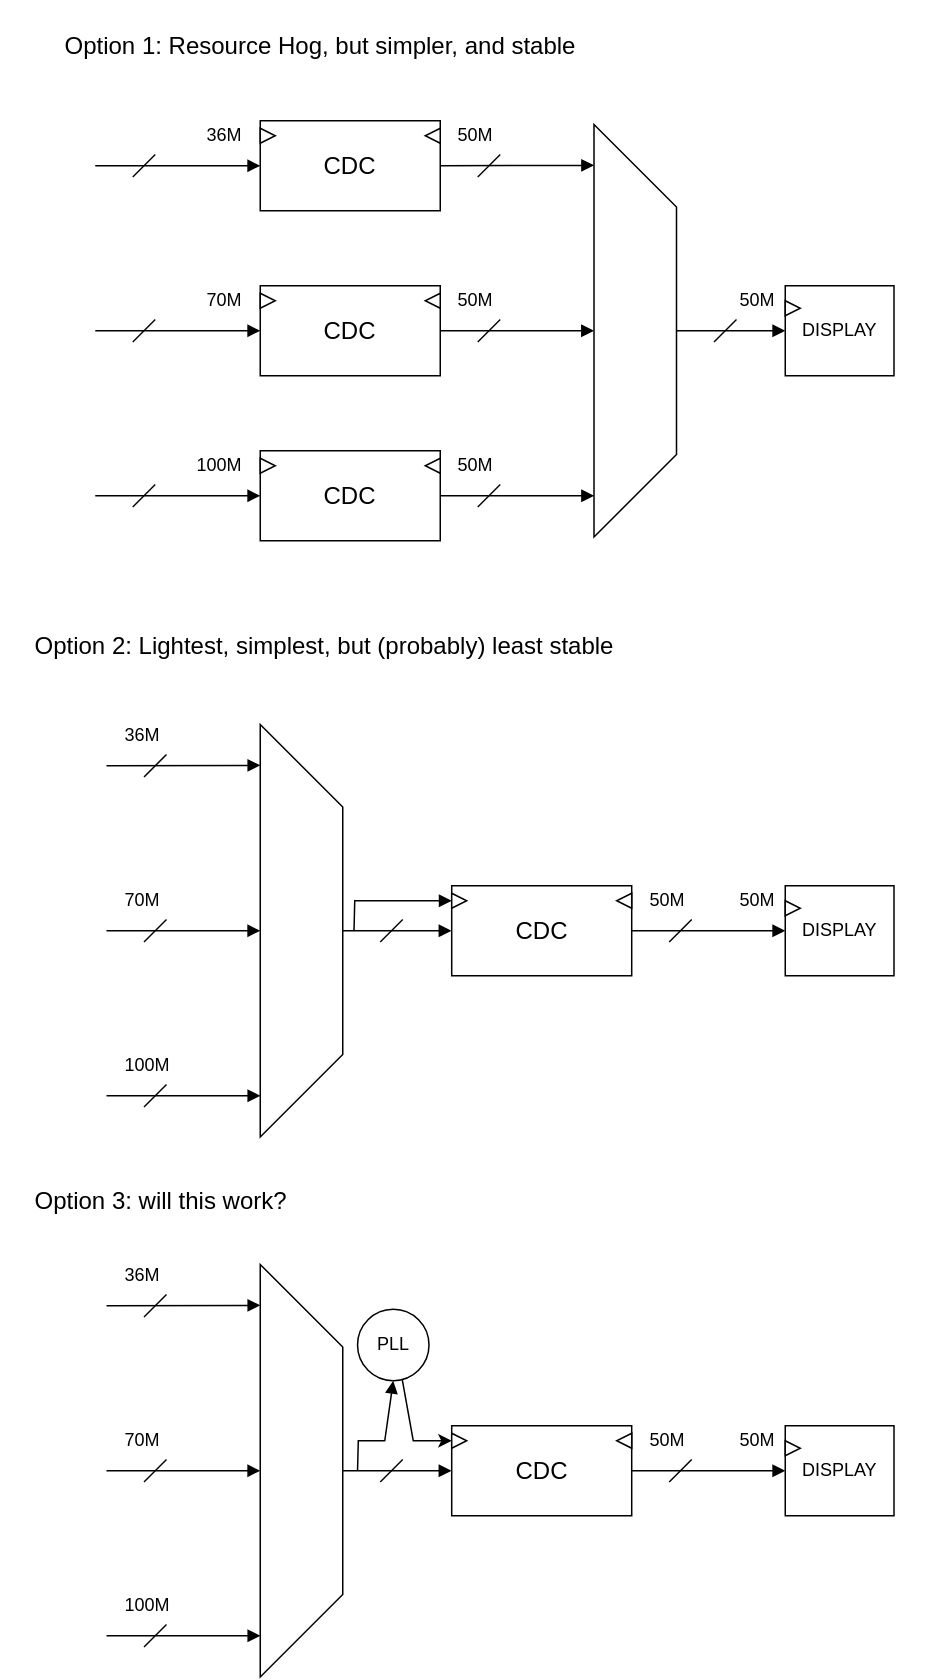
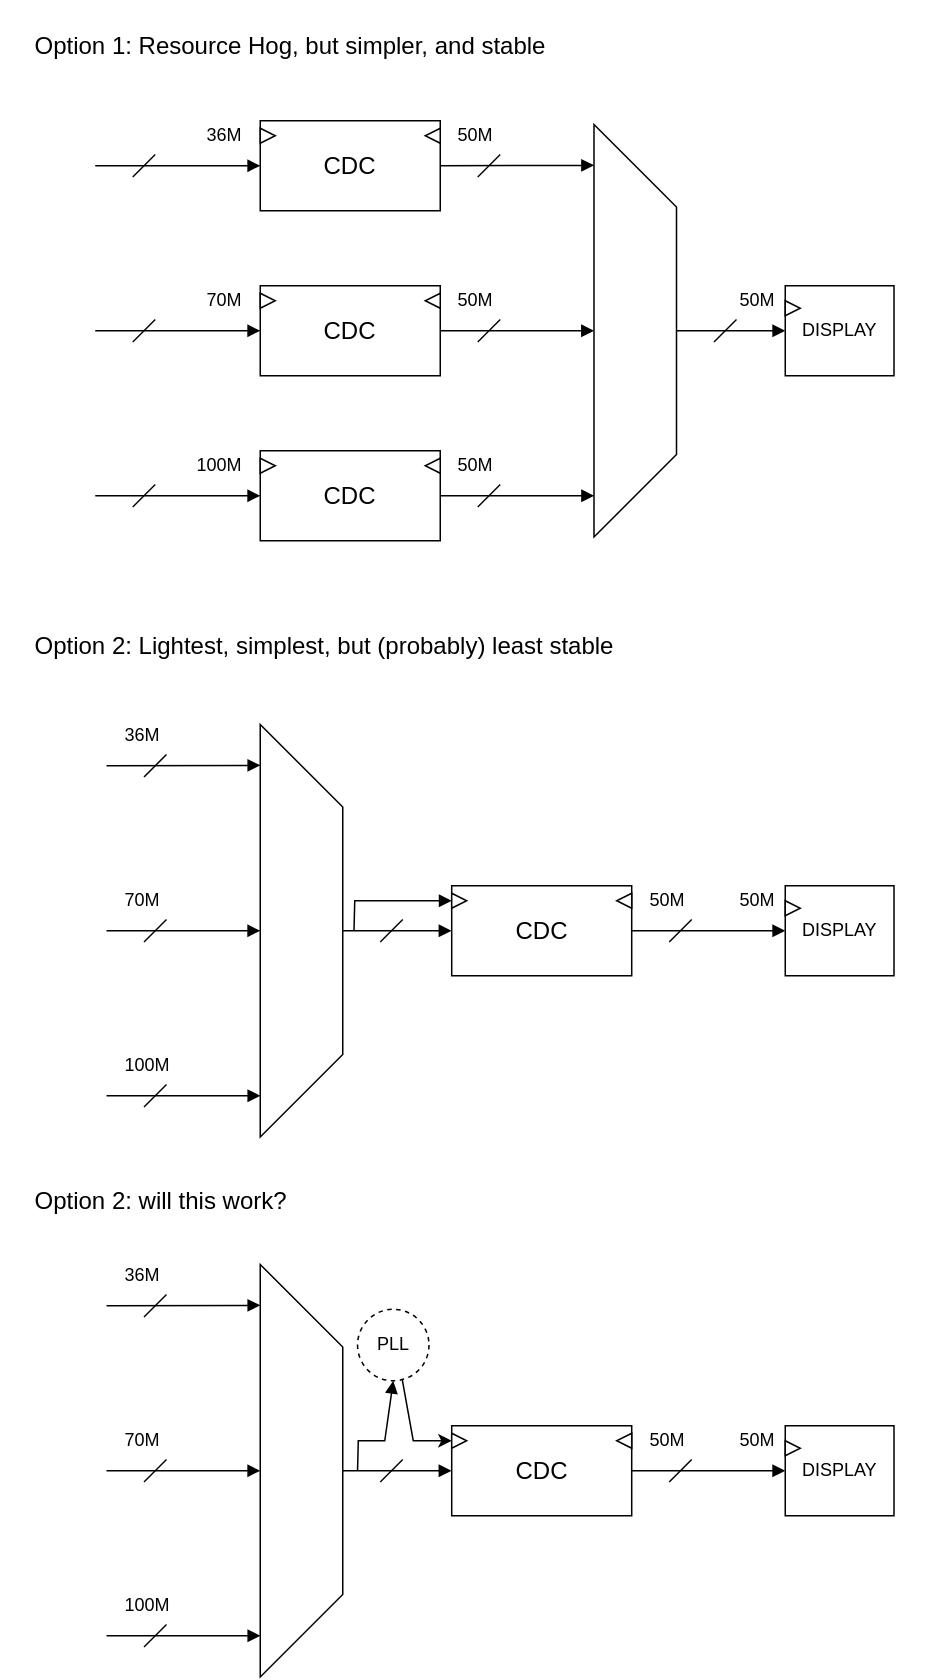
- <mxCell id="3" value="Option 1: Resource Hog, but simpler, and stable" style="text;html=1;strokeColor=none;fillColor=none;align=left;verticalAlign=middle;whiteSpace=wrap;rounded=0;labelPosition=center;verticalLabelPosition=middle;fontSize=16;" vertex="1" parent="1"><mxGeometry x="40.5" y="20" width="510" height="20" as="geometry" /></mxCell>
+ <mxCell id="3" value="Option 1: Resource Hog, but simpler, and stable" style="text;html=1;strokeColor=none;fillColor=none;align=left;verticalAlign=middle;whiteSpace=wrap;rounded=0;labelPosition=center;verticalLabelPosition=middle;fontSize=16;" vertex="1" parent="1"><mxGeometry x="20.5" y="20" width="510" height="20" as="geometry" /></mxCell>
- <mxCell id="83" value="Option 3: will this work?" style="text;html=1;strokeColor=none;fillColor=none;align=left;verticalAlign=middle;whiteSpace=wrap;rounded=0;labelPosition=center;verticalLabelPosition=middle;fontSize=16;" vertex="1" parent="1"><mxGeometry x="20.5" y="790" width="510" height="20" as="geometry" /></mxCell>
+ <mxCell id="83" value="Option 2: will this work?" style="text;html=1;strokeColor=none;fillColor=none;align=left;verticalAlign=middle;whiteSpace=wrap;rounded=0;labelPosition=center;verticalLabelPosition=middle;fontSize=16;" vertex="1" parent="1"><mxGeometry x="20.5" y="790" width="510" height="20" as="geometry" /></mxCell>
- <mxCell id="80" value="PLL" style="ellipse;whiteSpace=wrap;html=1;aspect=fixed;fontSize=12;align=center;" vertex="1" parent="1"><mxGeometry x="237.86" y="872.36" width="47.64" height="47.64" as="geometry" /></mxCell>
+ <mxCell id="80" value="PLL" style="ellipse;whiteSpace=wrap;html=1;aspect=fixed;fontSize=12;align=center;dashed=1;" vertex="1" parent="1"><mxGeometry x="237.86" y="872.36" width="47.64" height="47.64" as="geometry" /></mxCell>
